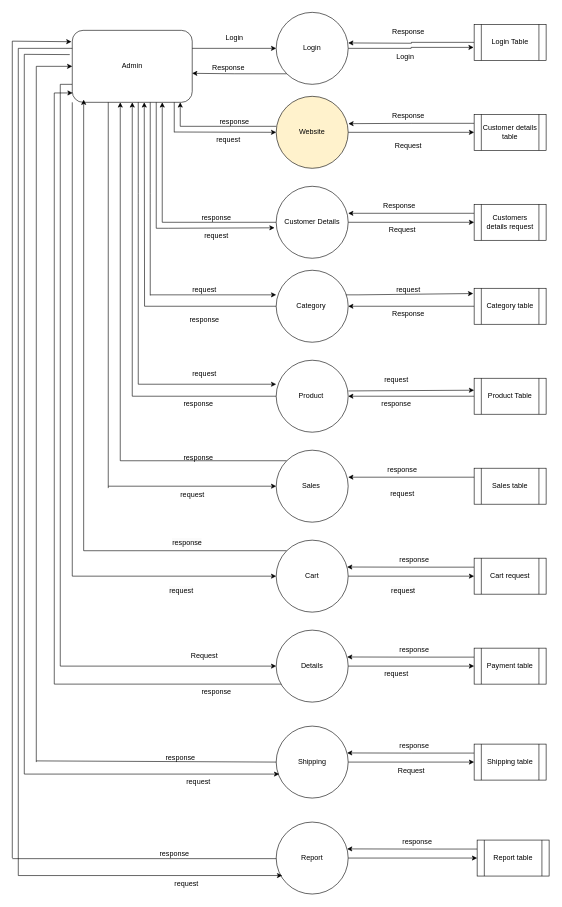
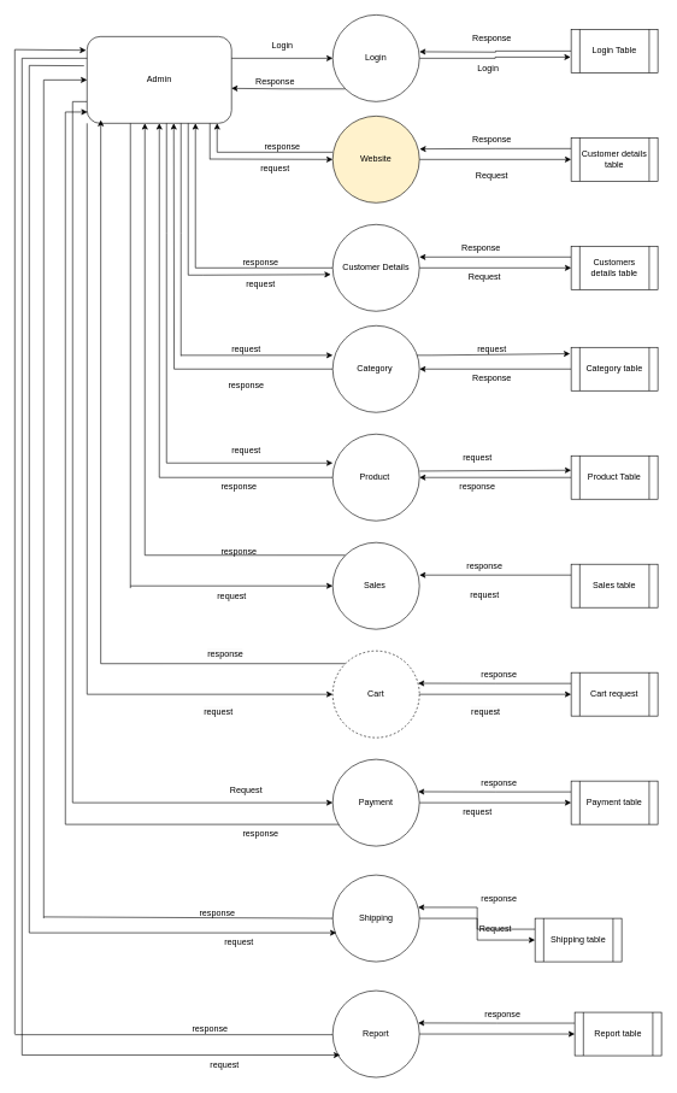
- <mxCell id="25" value="Customers details request" style="shape=process;whiteSpace=wrap;html=1;backgroundOutline=1;" vertex="1" parent="1"><mxGeometry x="790" y="340" width="120" height="60" as="geometry" /></mxCell>
+ <mxCell id="25" value="Customers details table" style="shape=process;whiteSpace=wrap;html=1;backgroundOutline=1;" vertex="1" parent="1"><mxGeometry x="790" y="340" width="120" height="60" as="geometry" /></mxCell>
- <mxCell id="49" value="Cart" style="ellipse;whiteSpace=wrap;html=1;aspect=fixed;" vertex="1" parent="1"><mxGeometry x="460" y="900" width="120" height="120" as="geometry" /></mxCell>
+ <mxCell id="49" value="Cart" style="ellipse;whiteSpace=wrap;html=1;aspect=fixed;dashed=1;" vertex="1" parent="1"><mxGeometry x="460" y="900" width="120" height="120" as="geometry" /></mxCell>
- <mxCell id="81" value="Details" style="ellipse;whiteSpace=wrap;html=1;aspect=fixed;" vertex="1" parent="1"><mxGeometry x="460" y="1050" width="120" height="120" as="geometry" /></mxCell>
+ <mxCell id="81" value="Payment" style="ellipse;whiteSpace=wrap;html=1;aspect=fixed;" vertex="1" parent="1"><mxGeometry x="460" y="1050" width="120" height="120" as="geometry" /></mxCell>
- <mxCell id="88" value="Shipping table" style="shape=process;whiteSpace=wrap;html=1;backgroundOutline=1;" vertex="1" parent="1"><mxGeometry x="790" y="1240" width="120" height="60" as="geometry" /></mxCell>
+ <mxCell id="88" value="Shipping table" style="shape=process;whiteSpace=wrap;html=1;backgroundOutline=1;" vertex="1" parent="1"><mxGeometry x="740" y="1270" width="120" height="60" as="geometry" /></mxCell>
